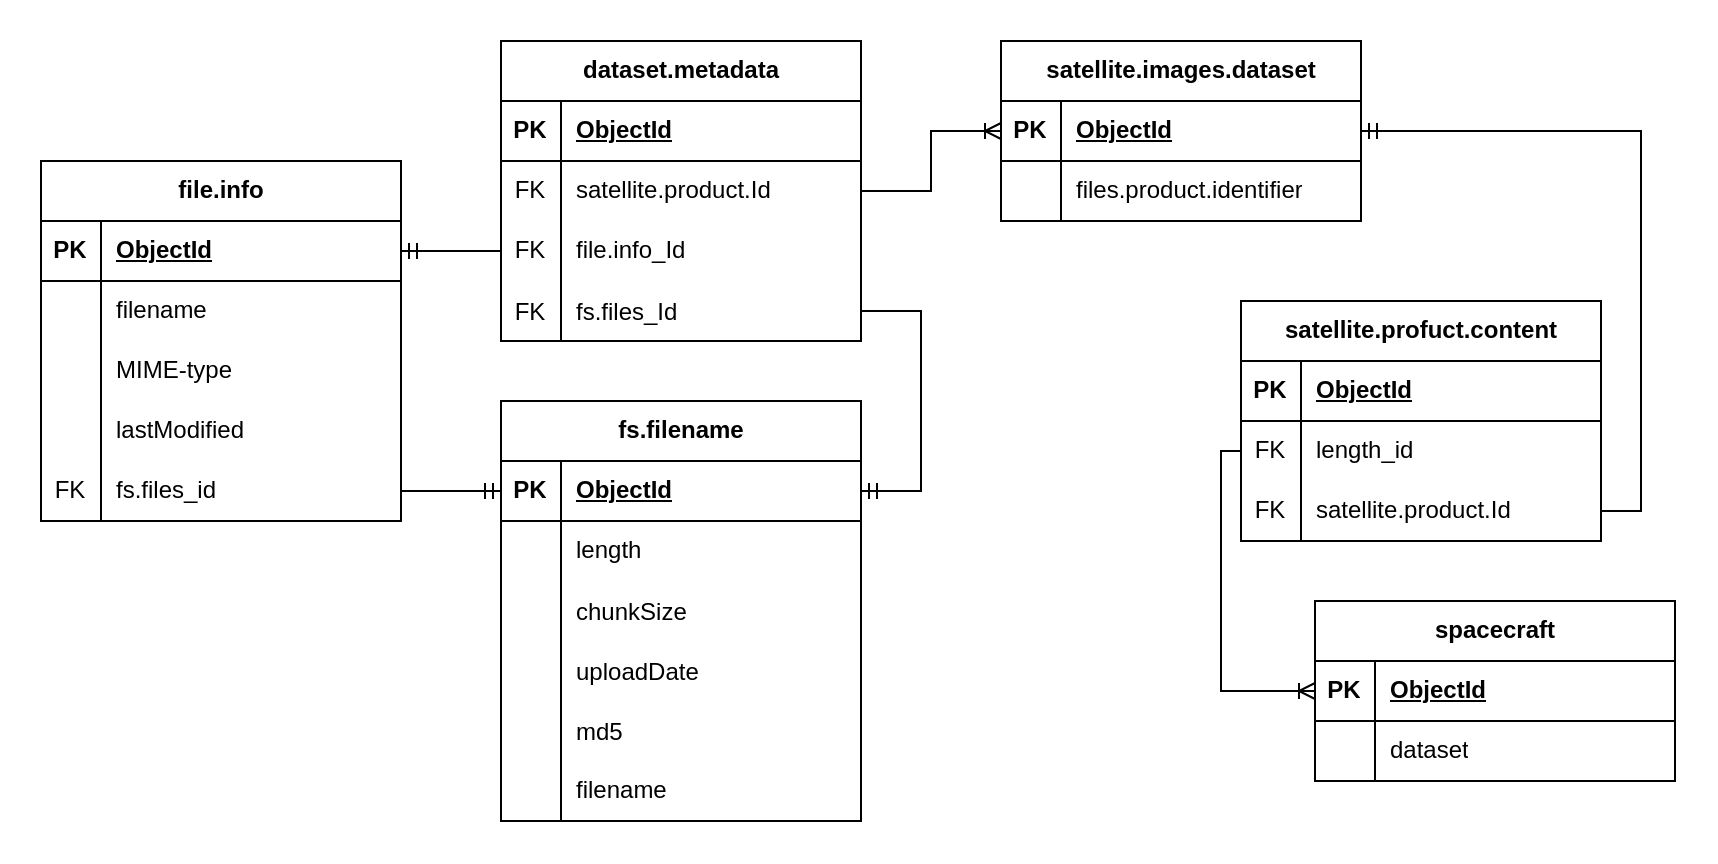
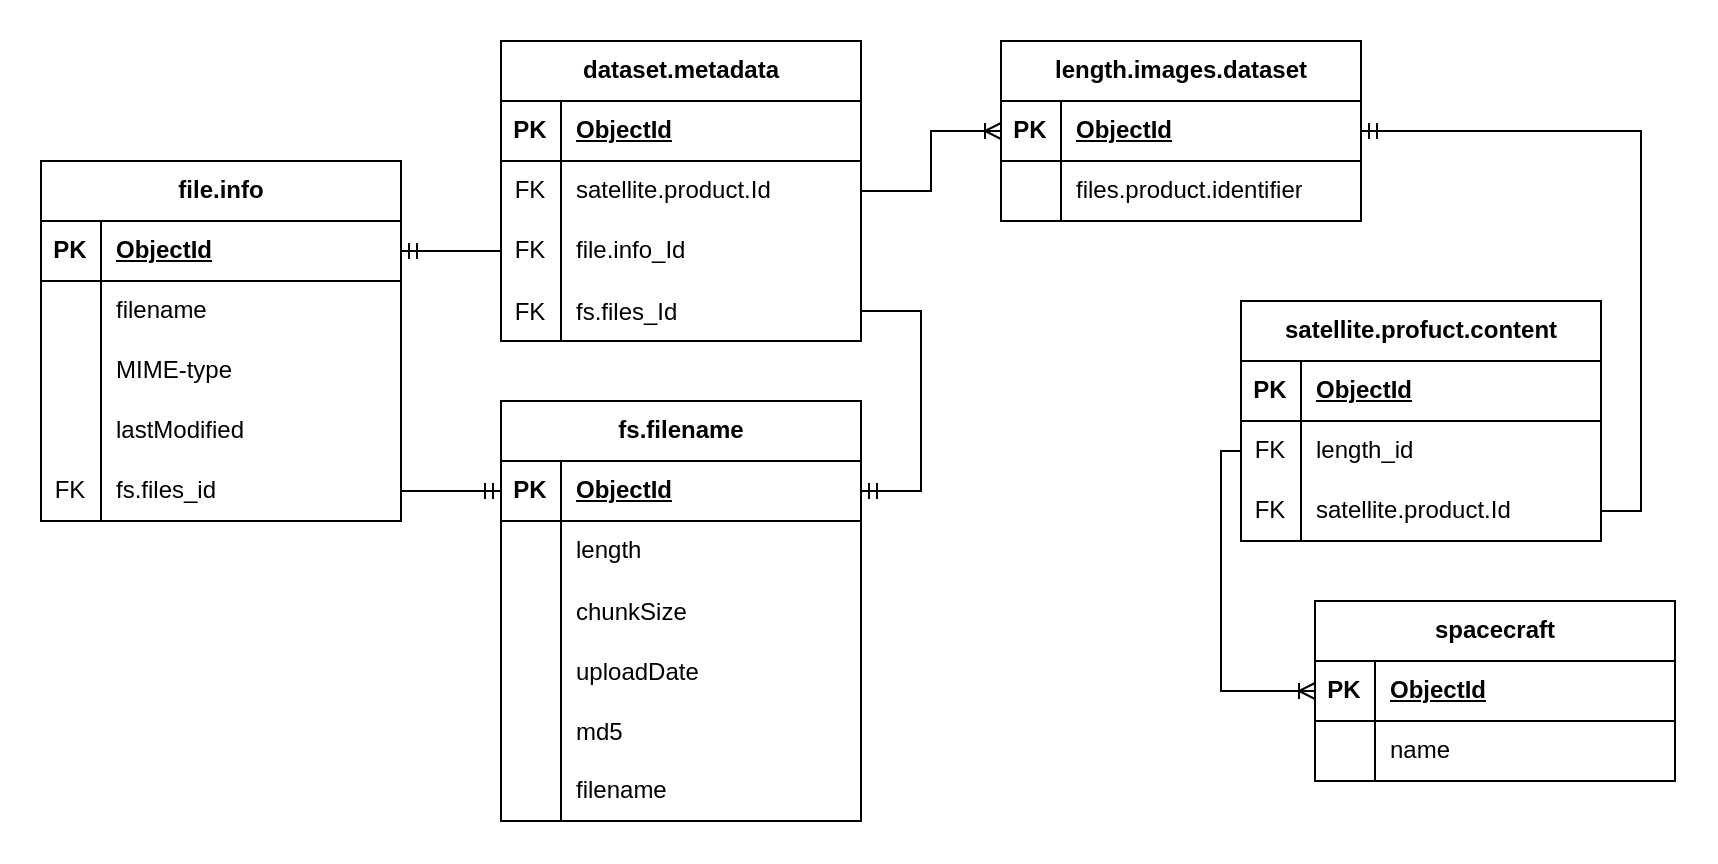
- <mxCell id="54" value="satellite.images.dataset" style="shape=table;startSize=30;container=1;collapsible=1;childLayout=tableLayout;fixedRows=1;rowLines=0;fontStyle=1;align=center;resizeLast=1;html=1;" vertex="1" parent="1"><mxGeometry x="500" width="180" height="90" as="geometry" y="20" /></mxCell>
+ <mxCell id="54" value="length.images.dataset" style="shape=table;startSize=30;container=1;collapsible=1;childLayout=tableLayout;fixedRows=1;rowLines=0;fontStyle=1;align=center;resizeLast=1;html=1;" vertex="1" parent="1"><mxGeometry x="500" width="180" height="90" as="geometry" y="20" /></mxCell>
- <mxCell id="67" value="dataset" style="shape=partialRectangle;connectable=0;fillColor=none;top=0;left=0;bottom=0;right=0;align=left;spacingLeft=6;overflow=hidden;whiteSpace=wrap;html=1;" vertex="1" parent="65"><mxGeometry x="30" width="150" height="30" as="geometry"><mxRectangle width="150" height="30" as="alternateBounds" /></mxGeometry></mxCell>
+ <mxCell id="67" value="name" style="shape=partialRectangle;connectable=0;fillColor=none;top=0;left=0;bottom=0;right=0;align=left;spacingLeft=6;overflow=hidden;whiteSpace=wrap;html=1;" vertex="1" parent="65"><mxGeometry x="30" width="150" height="30" as="geometry"><mxRectangle width="150" height="30" as="alternateBounds" /></mxGeometry></mxCell>
